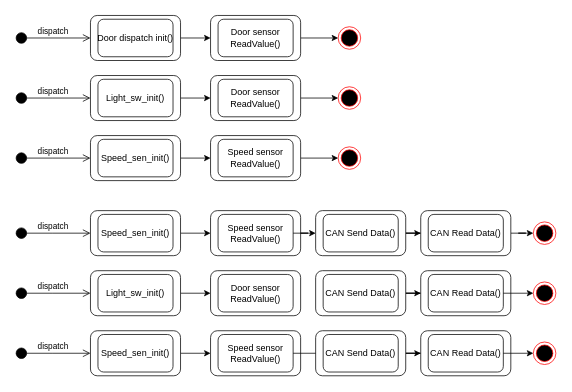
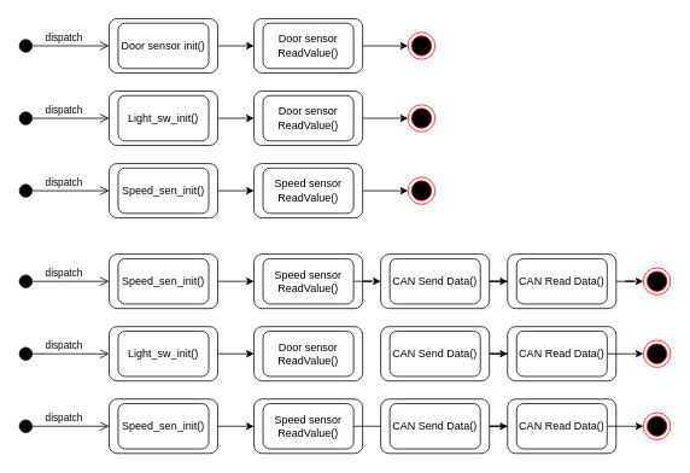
- <mxCell id="5" value="Door dispatch init()" style="rounded=1;whiteSpace=wrap;html=1;" vertex="1" parent="1"><mxGeometry x="120" y="20" width="120" height="60" as="geometry" /></mxCell>
+ <mxCell id="5" value="Door sensor init()" style="rounded=1;whiteSpace=wrap;html=1;" vertex="1" parent="1"><mxGeometry x="120" y="20" width="120" height="60" as="geometry" /></mxCell>
